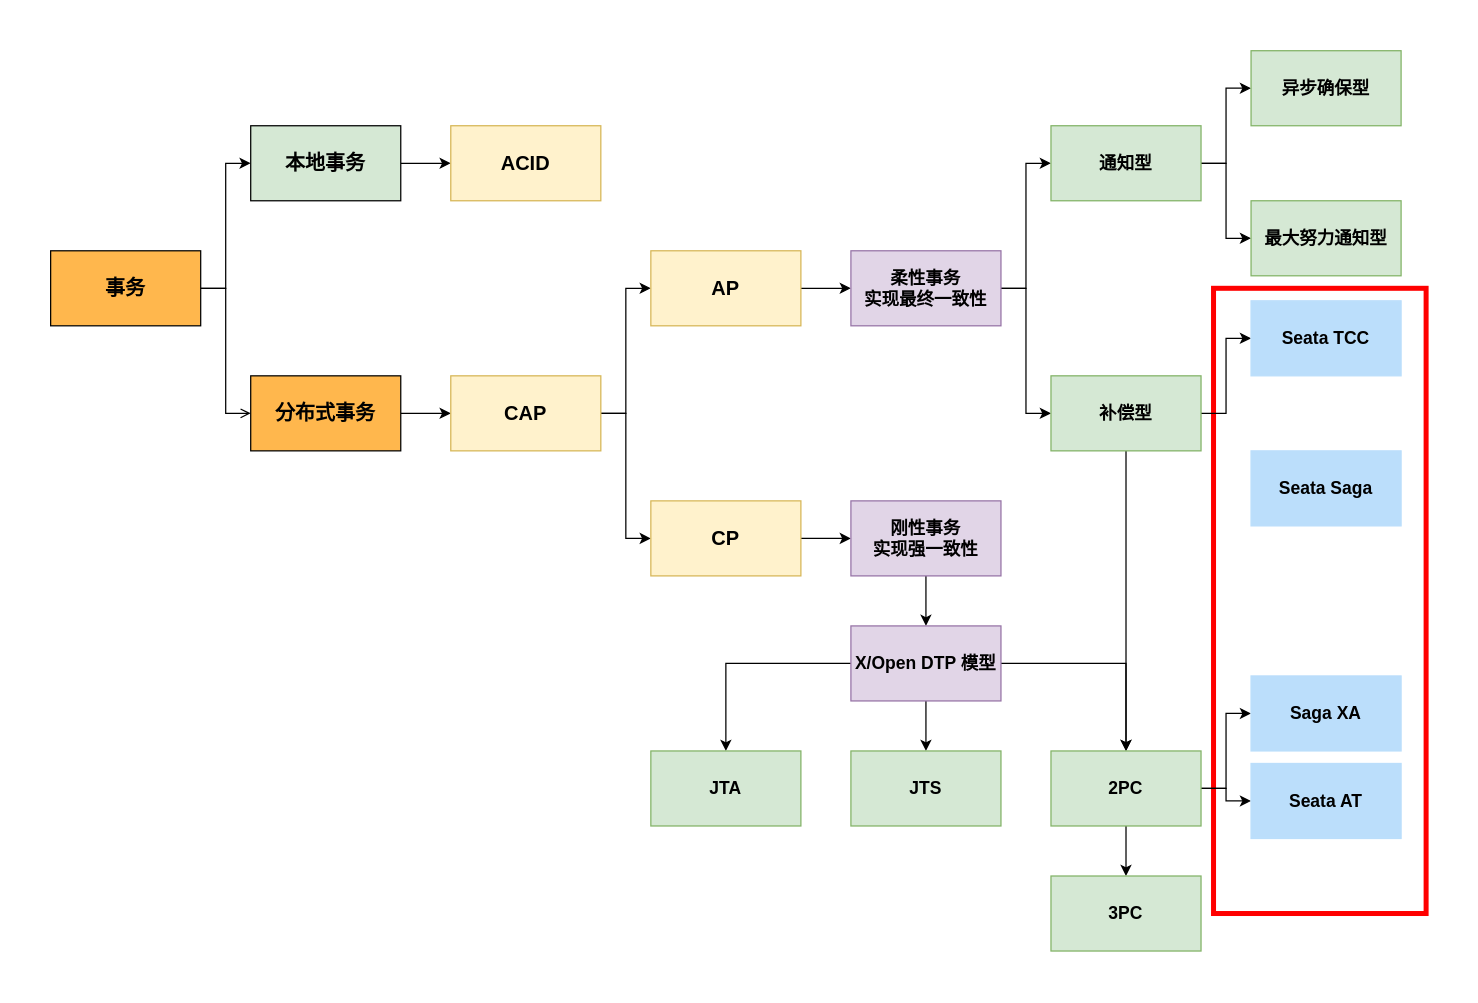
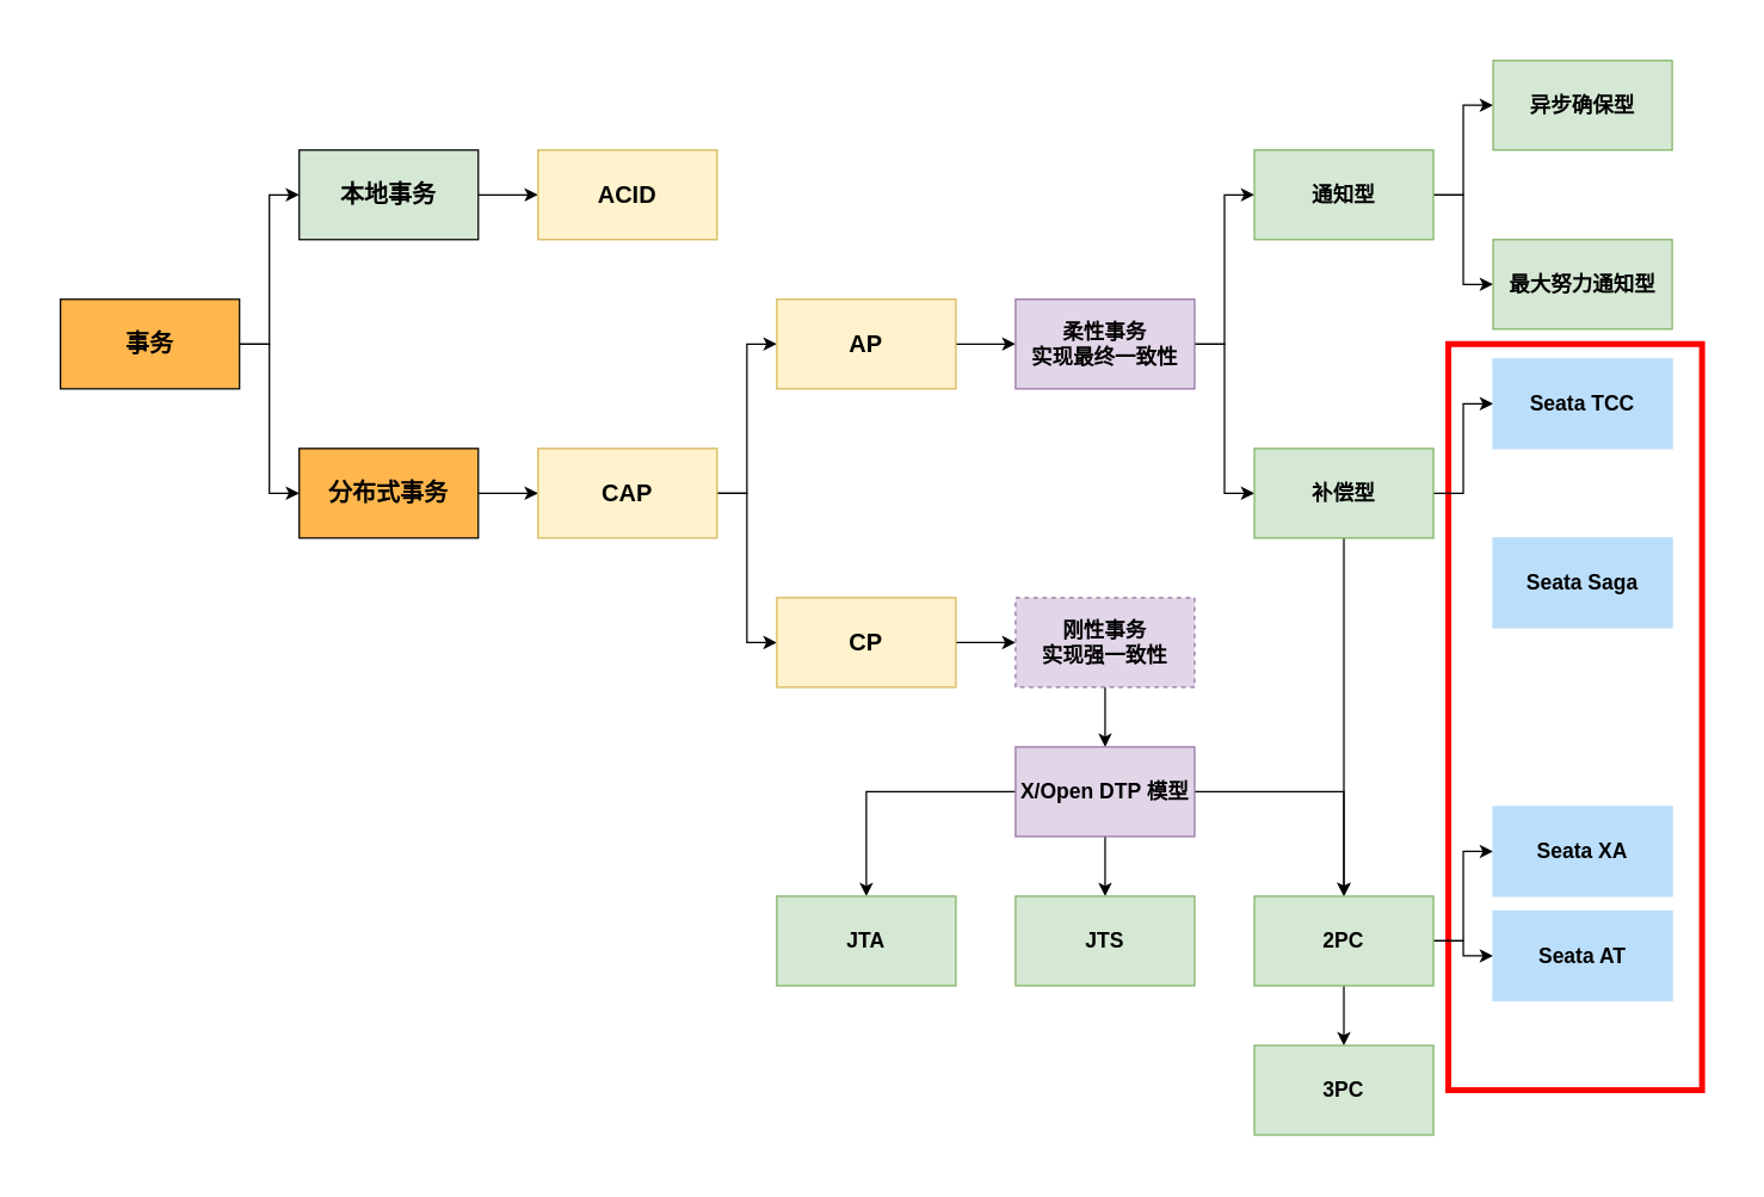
- <mxCell id="4" style="edgeStyle=orthogonalEdgeStyle;rounded=0;orthogonalLoop=1;jettySize=auto;html=1;entryX=0;entryY=0.5;entryDx=0;entryDy=0;fontSize=16;endArrow=open;" parent="1" source="5" target="7" edge="1"><mxGeometry relative="1" as="geometry" /></mxCell>
+ <mxCell id="4" style="edgeStyle=orthogonalEdgeStyle;rounded=0;orthogonalLoop=1;jettySize=auto;html=1;entryX=0;entryY=0.5;entryDx=0;entryDy=0;fontSize=16;" parent="1" source="5" target="7" edge="1"><mxGeometry relative="1" as="geometry" /></mxCell>
- <mxCell id="22" value="刚性事务&lt;br style=&quot;font-size: 14px;&quot;&gt;实现强一致性" style="whiteSpace=wrap;html=1;fillColor=#e1d5e7;fontStyle=1;fontSize=14;strokeColor=#9673a6;" parent="1" vertex="1"><mxGeometry x="680" y="400" width="120" height="60" as="geometry" /></mxCell>
+ <mxCell id="22" value="刚性事务&lt;br style=&quot;font-size: 14px;&quot;&gt;实现强一致性" style="whiteSpace=wrap;html=1;fillColor=#e1d5e7;fontStyle=1;fontSize=14;strokeColor=#9673a6;dashed=1;" parent="1" vertex="1"><mxGeometry x="680" y="400" width="120" height="60" as="geometry" /></mxCell>
- <mxCell id="44" value="Saga XA" style="whiteSpace=wrap;html=1;fontStyle=1;fontSize=14;fillColor=#BBDEFB;strokeColor=#BBDEFB;" parent="1" vertex="1"><mxGeometry x="1000" y="540" width="120" height="60" as="geometry" /></mxCell>
+ <mxCell id="44" value="Seata XA" style="whiteSpace=wrap;html=1;fontStyle=1;fontSize=14;fillColor=#BBDEFB;strokeColor=#BBDEFB;" parent="1" vertex="1"><mxGeometry x="1000" y="540" width="120" height="60" as="geometry" /></mxCell>
